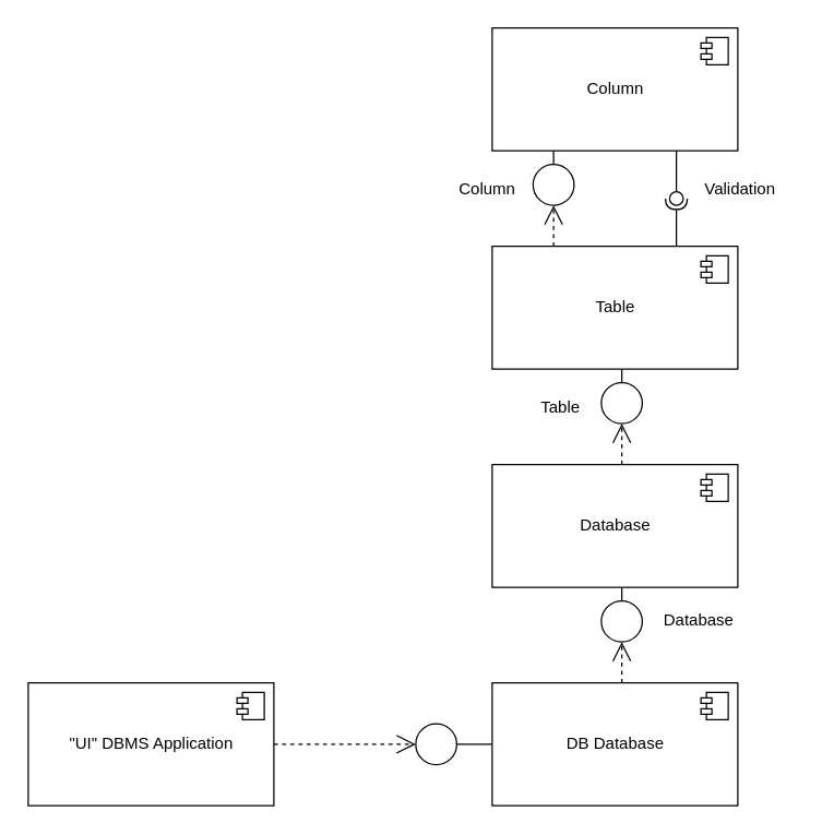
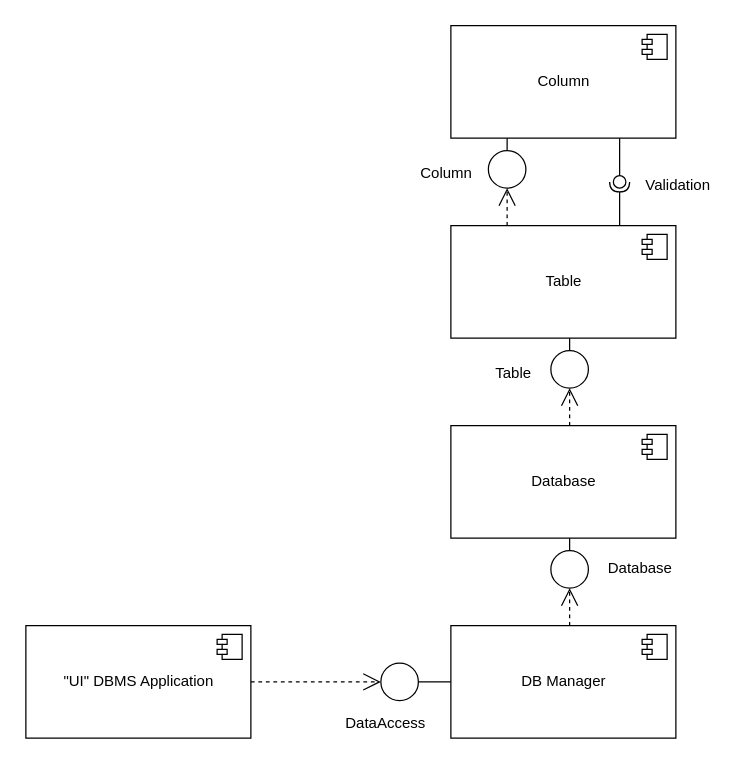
- <mxCell id="19" value="Validation" style="text;strokeColor=none;fillColor=none;align=left;verticalAlign=top;spacingLeft=4;spacingRight=4;overflow=hidden;rotatable=0;points=[[0,0.5],[1,0.5]];portConstraint=eastwest;" vertex="1" parent="1"><mxGeometry x="510" y="124" width="70" height="26" as="geometry" /></mxCell>
+ <mxCell id="19" value="Validation" style="text;strokeColor=none;fillColor=none;align=left;verticalAlign=top;spacingLeft=4;spacingRight=4;overflow=hidden;rotatable=0;points=[[0,0.5],[1,0.5]];portConstraint=eastwest;" vertex="1" parent="1"><mxGeometry x="510" y="134" width="70" height="26" as="geometry" /></mxCell>
- <mxCell id="8" value="DB Database" style="html=1;dropTarget=0;" vertex="1" parent="1"><mxGeometry x="360" y="500" width="180" height="90" as="geometry" /></mxCell>
+ <mxCell id="8" value="DB Manager" style="html=1;dropTarget=0;" vertex="1" parent="1"><mxGeometry x="360" y="500" width="180" height="90" as="geometry" /></mxCell>
+ <mxCell id="31" value="DataAccess" style="text;strokeColor=none;fillColor=none;align=left;verticalAlign=top;spacingLeft=4;spacingRight=4;overflow=hidden;rotatable=0;points=[[0,0.5],[1,0.5]];portConstraint=eastwest;" vertex="1" parent="1"><mxGeometry x="270" y="564" width="90" height="26" as="geometry" /></mxCell>
